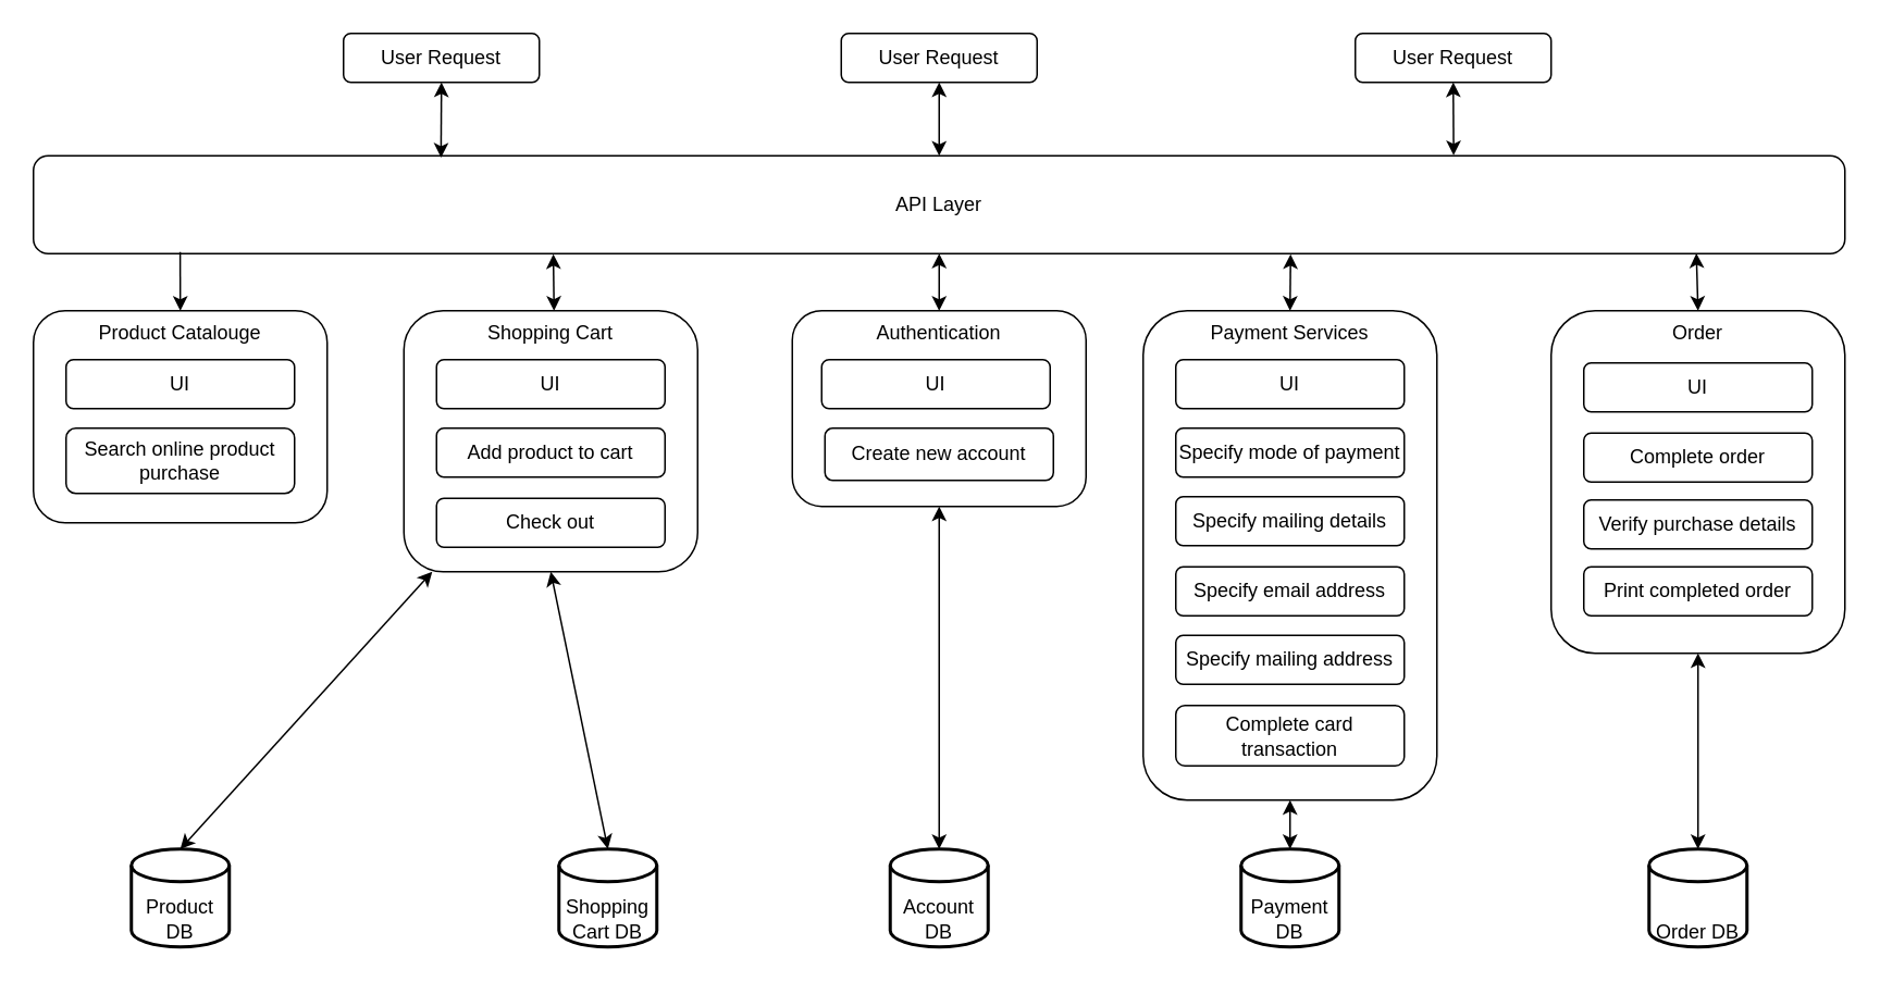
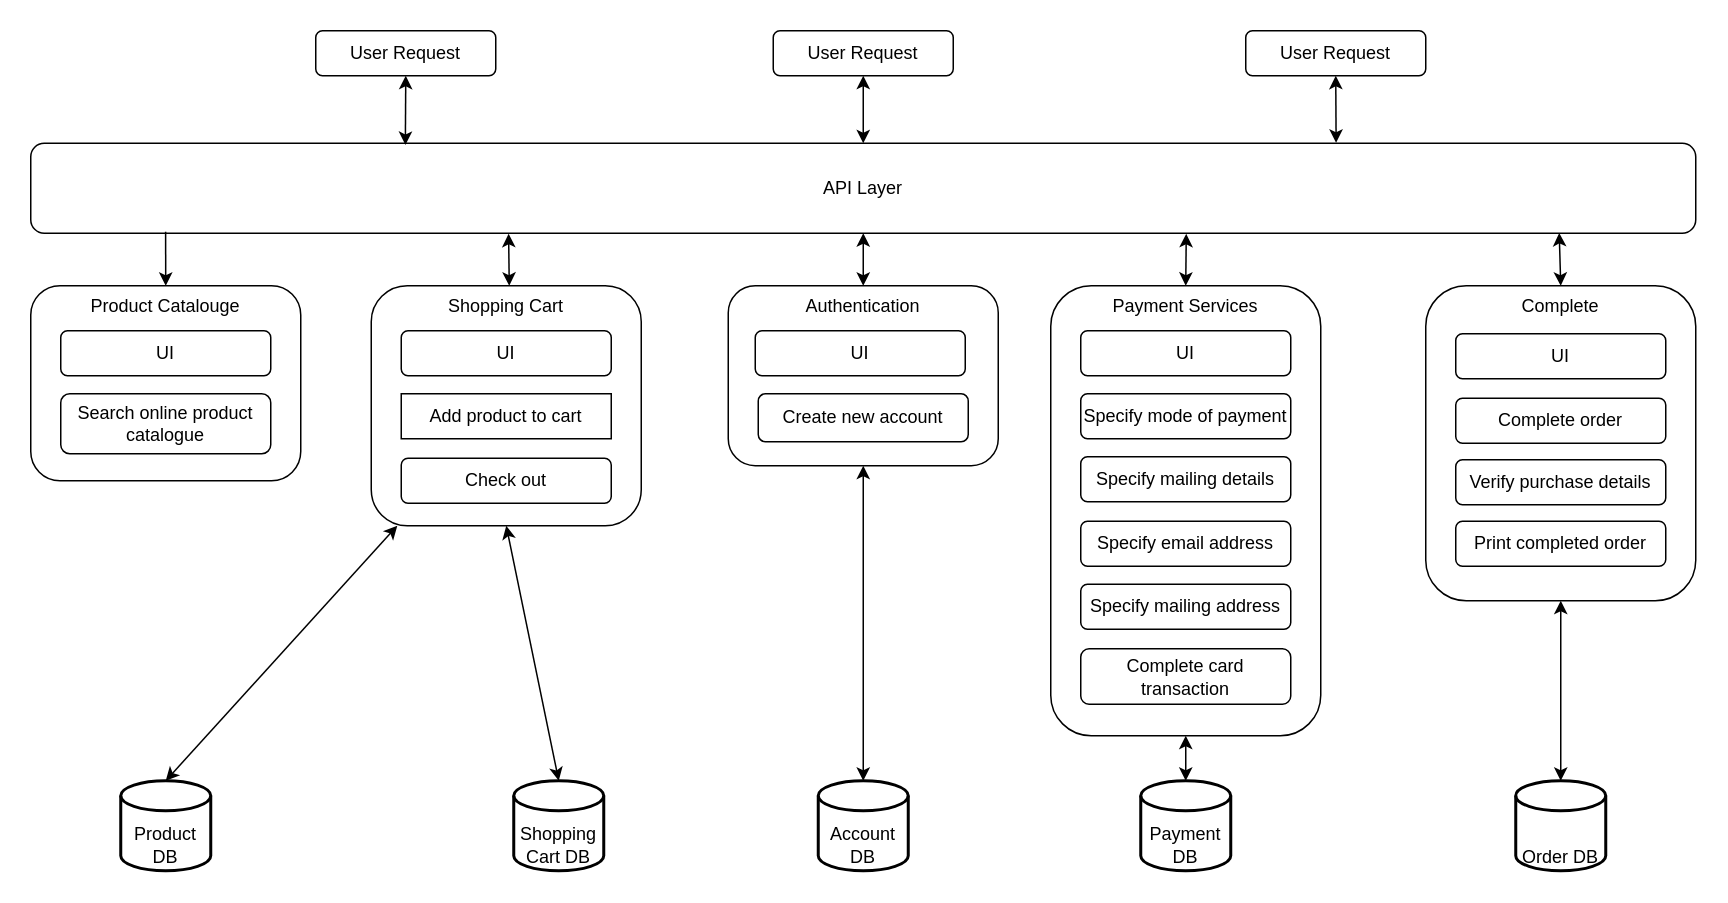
- <mxCell id="13" value="Order" style="rounded=1;whiteSpace=wrap;html=1;imageVerticalAlign=middle;verticalAlign=top;" parent="12" vertex="1"><mxGeometry width="180" height="210" as="geometry" /></mxCell>
+ <mxCell id="13" value="Complete" style="rounded=1;whiteSpace=wrap;html=1;imageVerticalAlign=middle;verticalAlign=top;" parent="12" vertex="1"><mxGeometry width="180" height="210" as="geometry" /></mxCell>
- <mxCell id="24" value="Add product to cart " style="rounded=1;whiteSpace=wrap;html=1;flipV=0;flipH=1;" parent="22" vertex="1"><mxGeometry x="20" y="72" width="140" height="30" as="geometry" /></mxCell>
+ <mxCell id="24" value="Add product to cart " style="whiteSpace=wrap;html=1;flipV=0;flipH=1;rounded=0;" parent="22" vertex="1"><mxGeometry x="20" y="72" width="140" height="30" as="geometry" /></mxCell>
- <mxCell id="20" value="Search online product purchase " style="rounded=1;whiteSpace=wrap;html=1;flipV=0;flipH=1;" parent="18" vertex="1"><mxGeometry x="20" y="72" width="140" height="40" as="geometry" /></mxCell>
+ <mxCell id="20" value="Search online product catalogue " style="rounded=1;whiteSpace=wrap;html=1;flipV=0;flipH=1;" parent="18" vertex="1"><mxGeometry x="20" y="72" width="140" height="40" as="geometry" /></mxCell>
